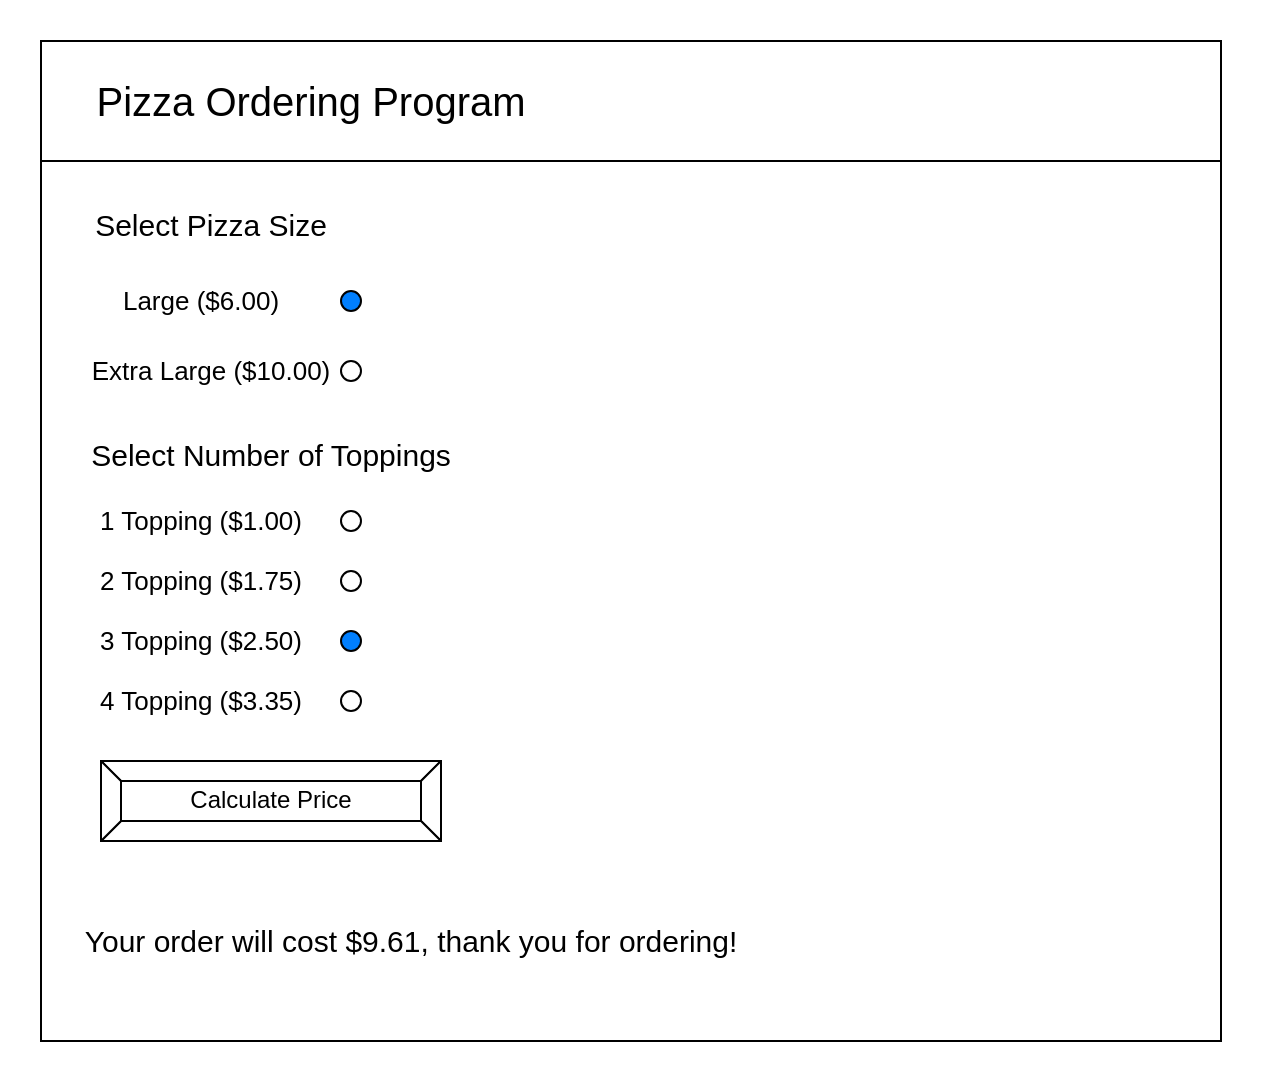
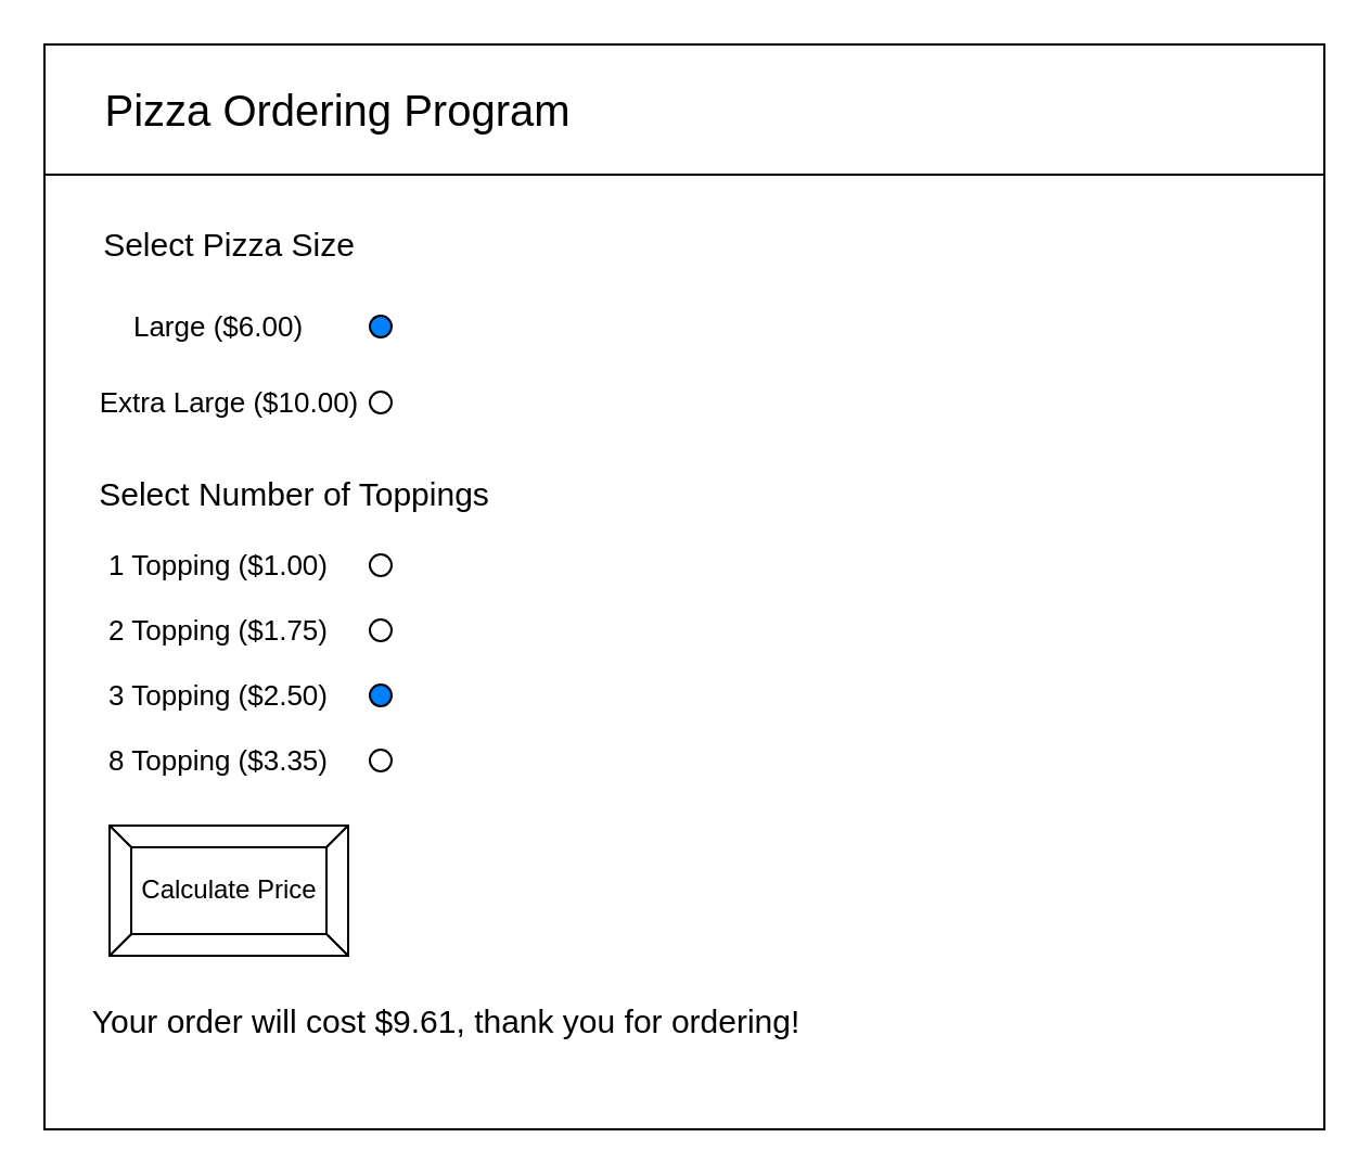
- <mxCell id="14" value="4 Topping ($3.35)" style="text;html=1;align=center;verticalAlign=middle;resizable=0;points=[];autosize=1;strokeColor=none;fillColor=none;fontSize=13;" parent="1" vertex="1"><mxGeometry x="40" y="340" width="120" height="20" as="geometry" /></mxCell>
+ <mxCell id="14" value="8 Topping ($3.35)" style="text;html=1;align=center;verticalAlign=middle;resizable=0;points=[];autosize=1;strokeColor=none;fillColor=none;fontSize=13;" parent="1" vertex="1"><mxGeometry x="40" y="340" width="120" height="20" as="geometry" /></mxCell>
- <mxCell id="15" value="Calculate Price" style="labelPosition=center;verticalLabelPosition=middle;align=center;html=1;shape=mxgraph.basic.button;dx=10;" vertex="1" parent="1"><mxGeometry x="50" y="380" width="170" height="40" as="geometry" /></mxCell>
+ <mxCell id="15" value="Calculate Price" style="labelPosition=center;verticalLabelPosition=middle;align=center;html=1;shape=mxgraph.basic.button;dx=10;" vertex="1" parent="1"><mxGeometry x="50" y="380" width="110" height="60" as="geometry" /></mxCell>
